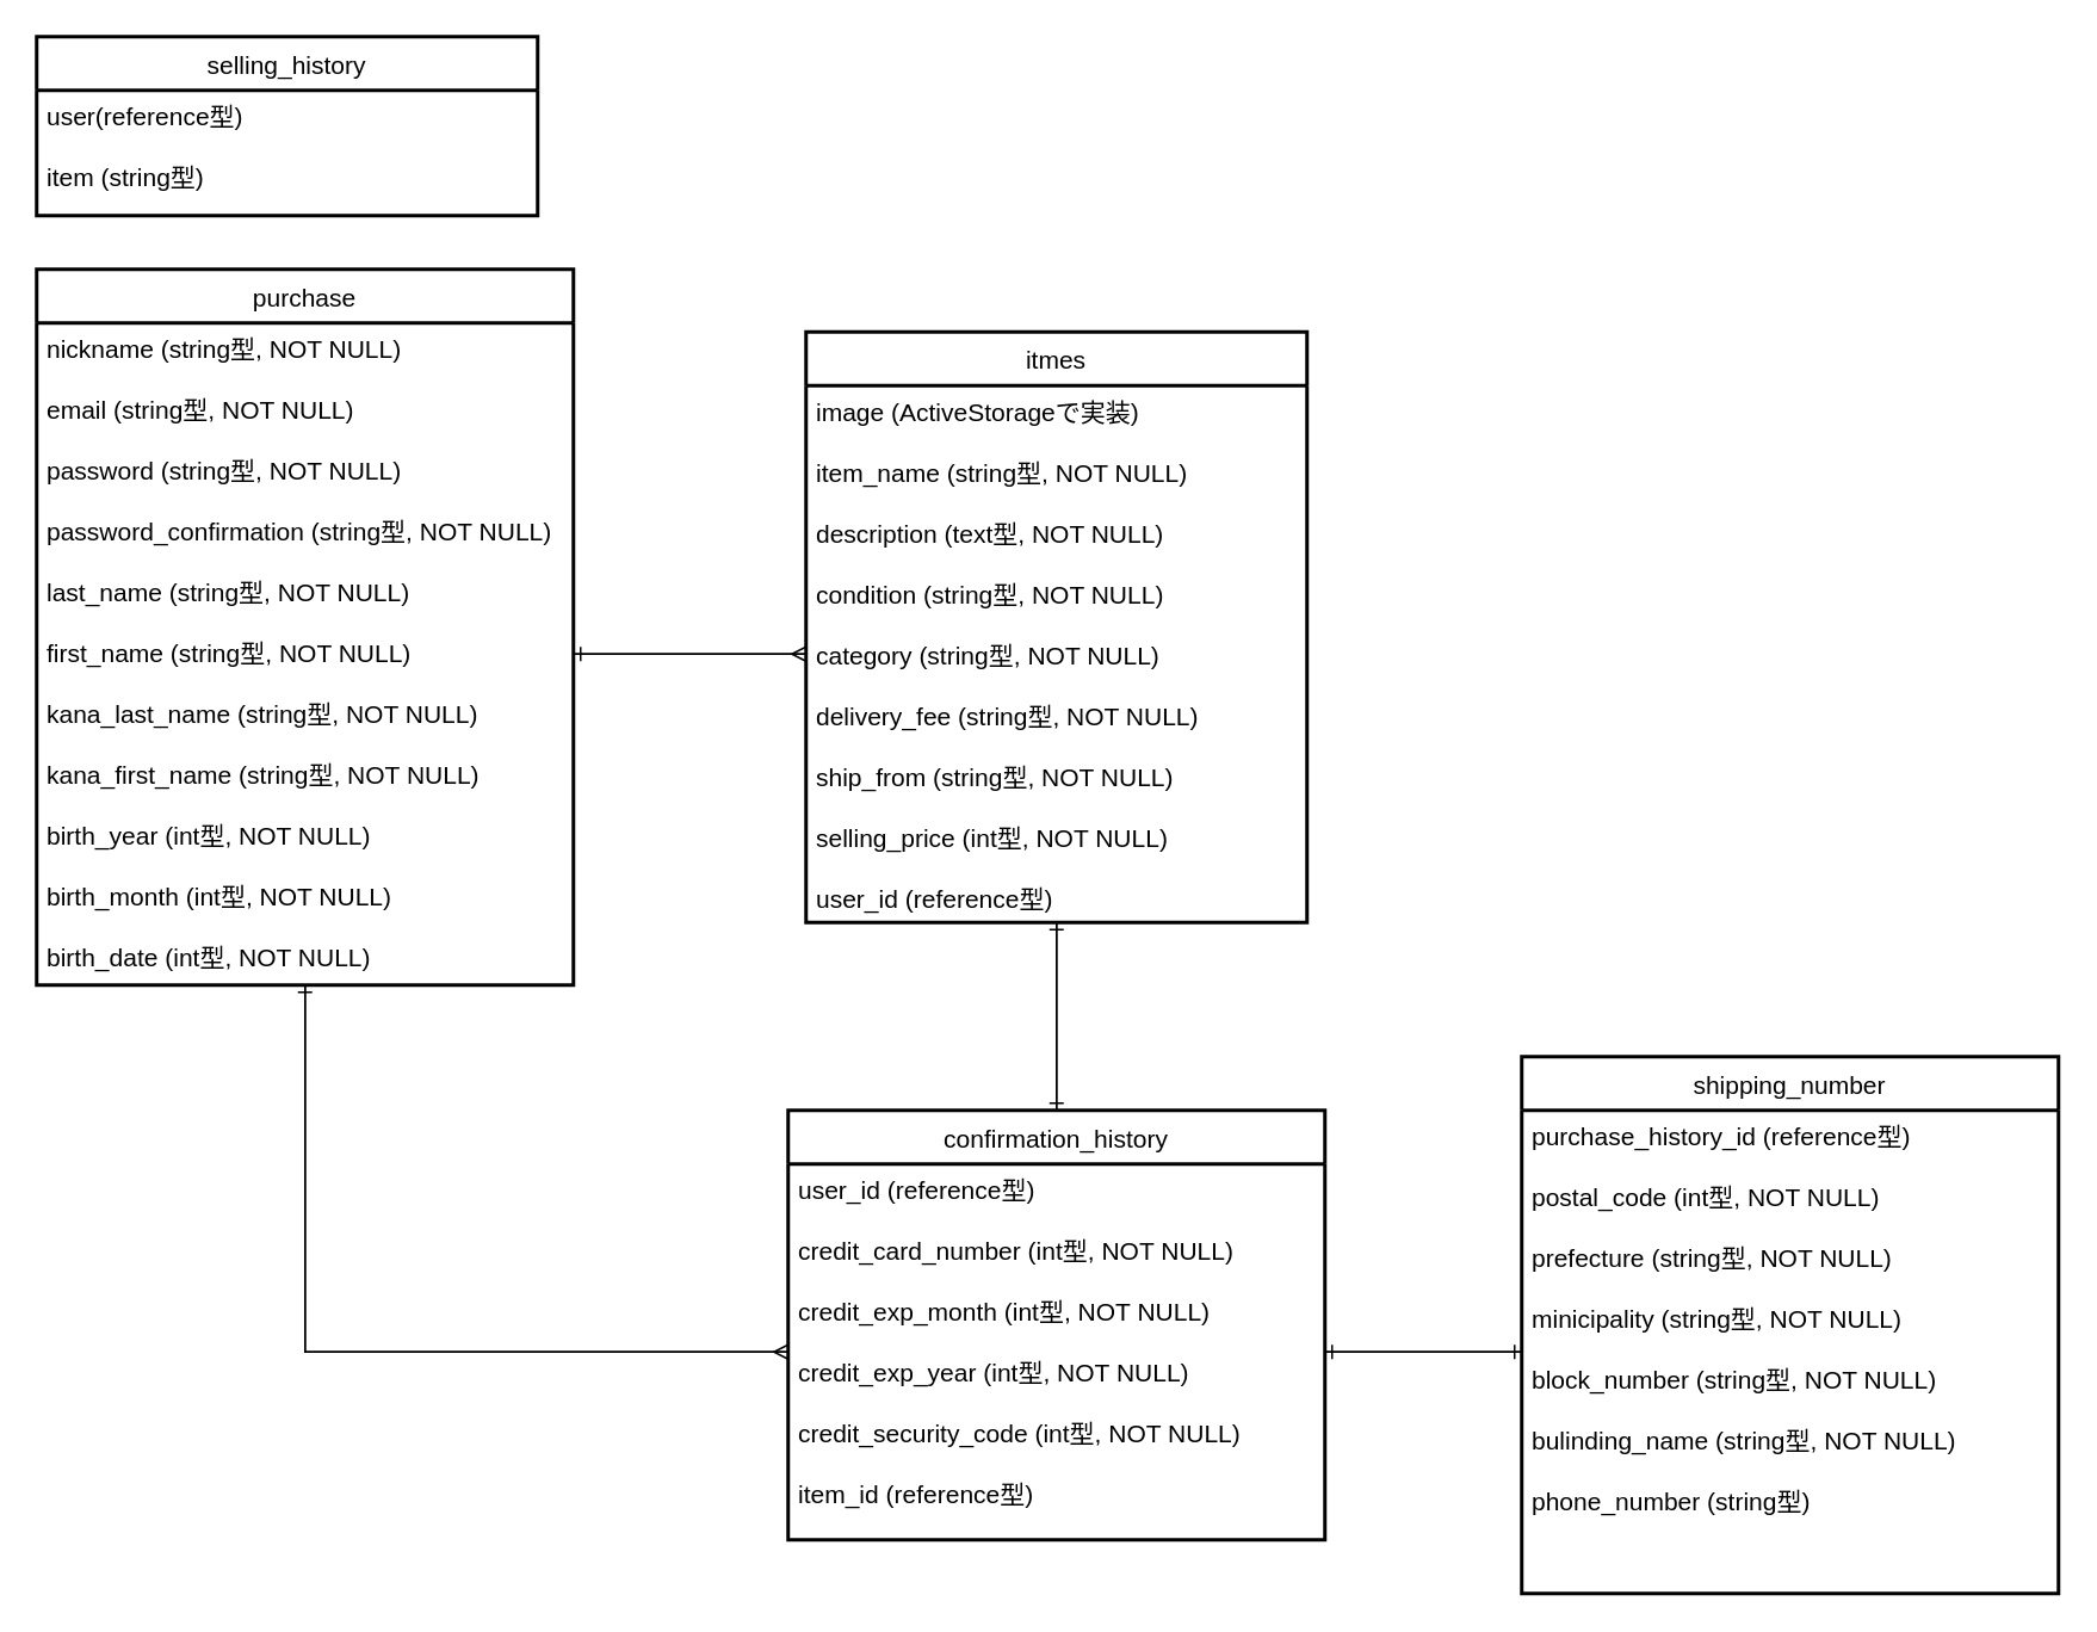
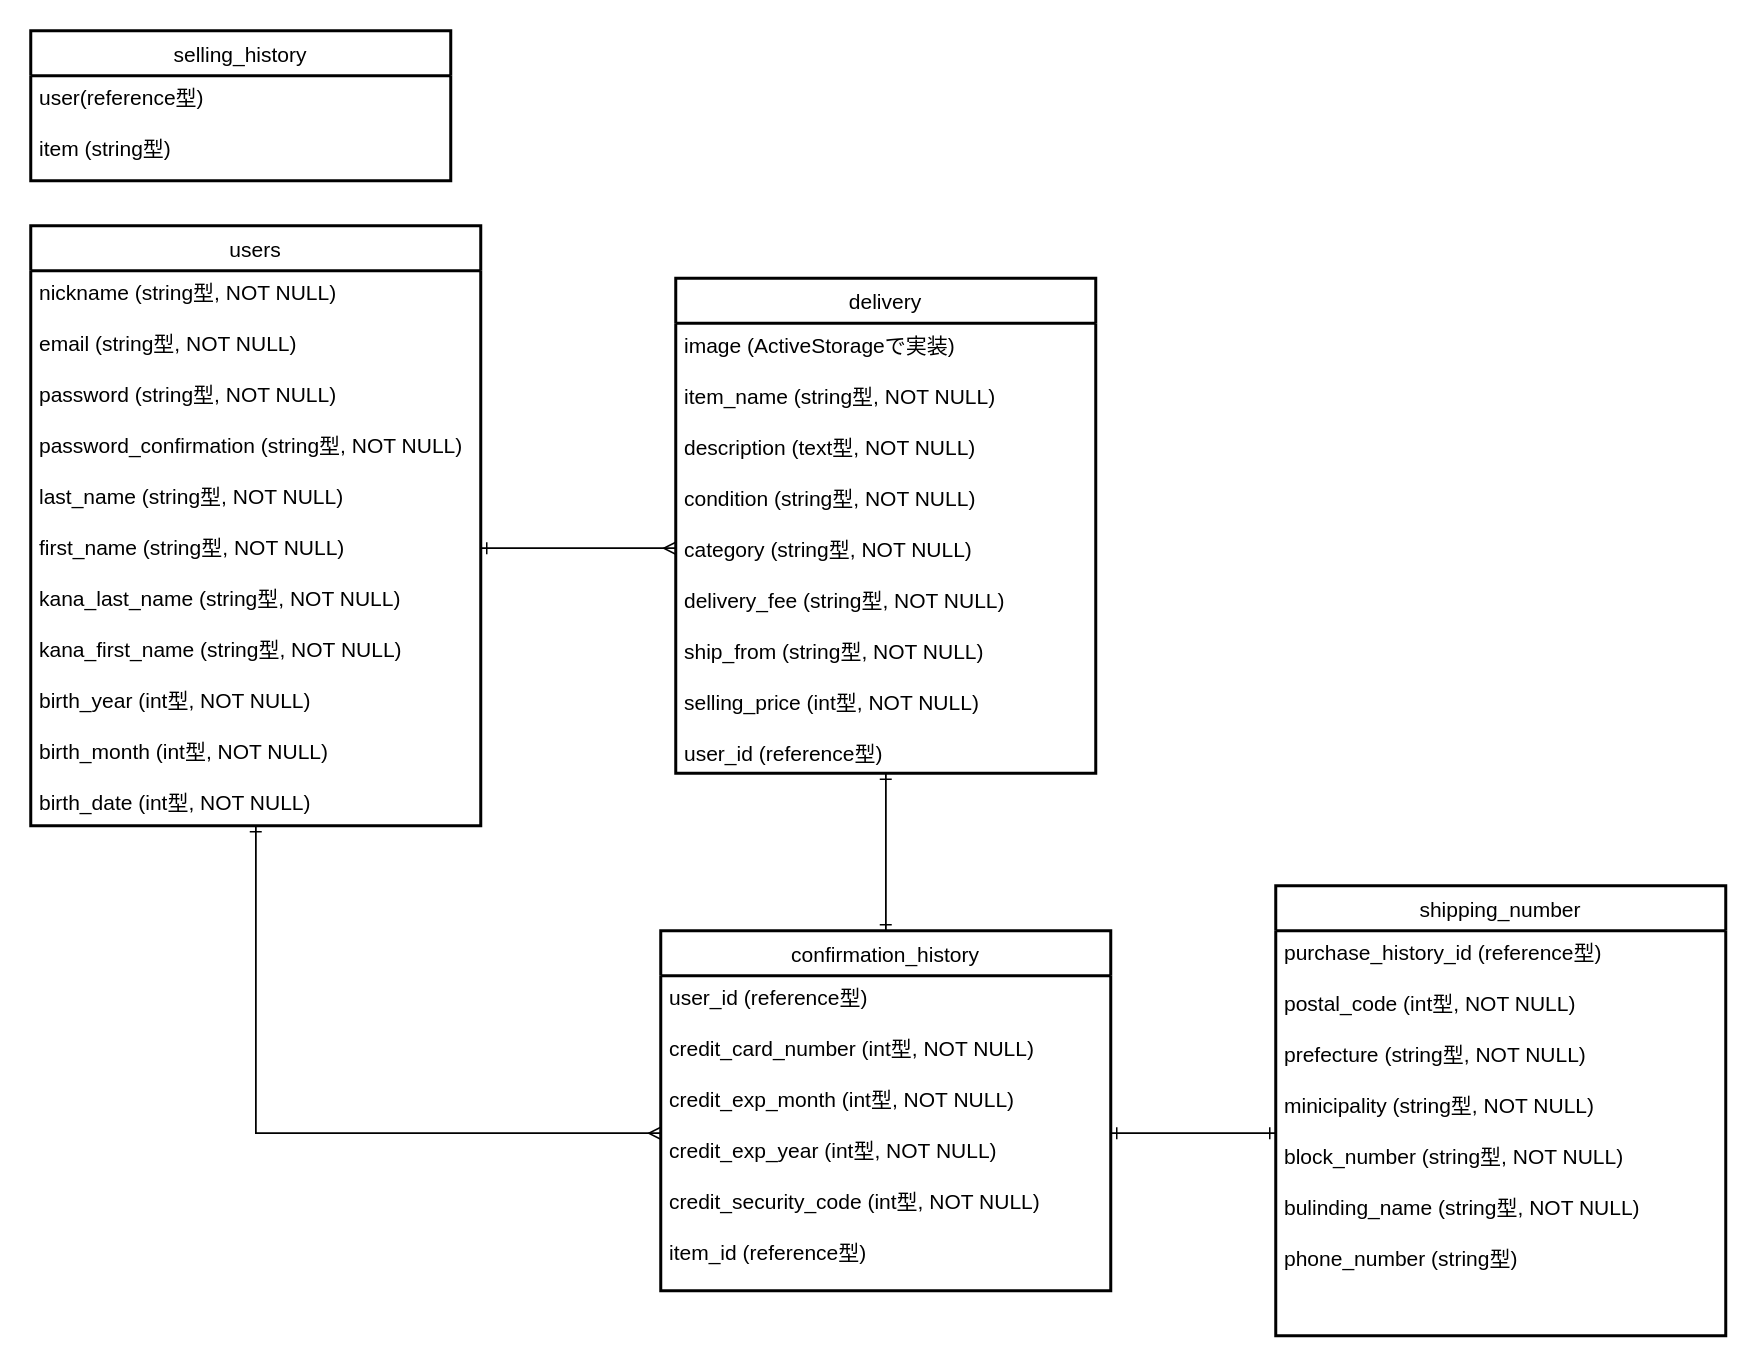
- <mxCell id="2" value="purchase" style="swimlane;childLayout=stackLayout;horizontal=1;startSize=30;horizontalStack=0;rounded=0;fontSize=14;fontStyle=0;strokeWidth=2;resizeParent=0;resizeLast=1;shadow=0;dashed=0;align=center;" parent="1" vertex="1"><mxGeometry x="20" y="150" width="300" height="400" as="geometry" /></mxCell>
+ <mxCell id="2" value="users" style="swimlane;childLayout=stackLayout;horizontal=1;startSize=30;horizontalStack=0;rounded=0;fontSize=14;fontStyle=0;strokeWidth=2;resizeParent=0;resizeLast=1;shadow=0;dashed=0;align=center;" parent="1" vertex="1"><mxGeometry x="20" y="150" width="300" height="400" as="geometry" /></mxCell>
- <mxCell id="4" value="itmes" style="swimlane;childLayout=stackLayout;horizontal=1;startSize=30;horizontalStack=0;rounded=0;fontSize=14;fontStyle=0;strokeWidth=2;resizeParent=0;resizeLast=1;shadow=0;dashed=0;align=center;" parent="1" vertex="1"><mxGeometry x="450" y="185" width="280" height="330" as="geometry" /></mxCell>
+ <mxCell id="4" value="delivery" style="swimlane;childLayout=stackLayout;horizontal=1;startSize=30;horizontalStack=0;rounded=0;fontSize=14;fontStyle=0;strokeWidth=2;resizeParent=0;resizeLast=1;shadow=0;dashed=0;align=center;" parent="1" vertex="1"><mxGeometry x="450" y="185" width="280" height="330" as="geometry" /></mxCell>
